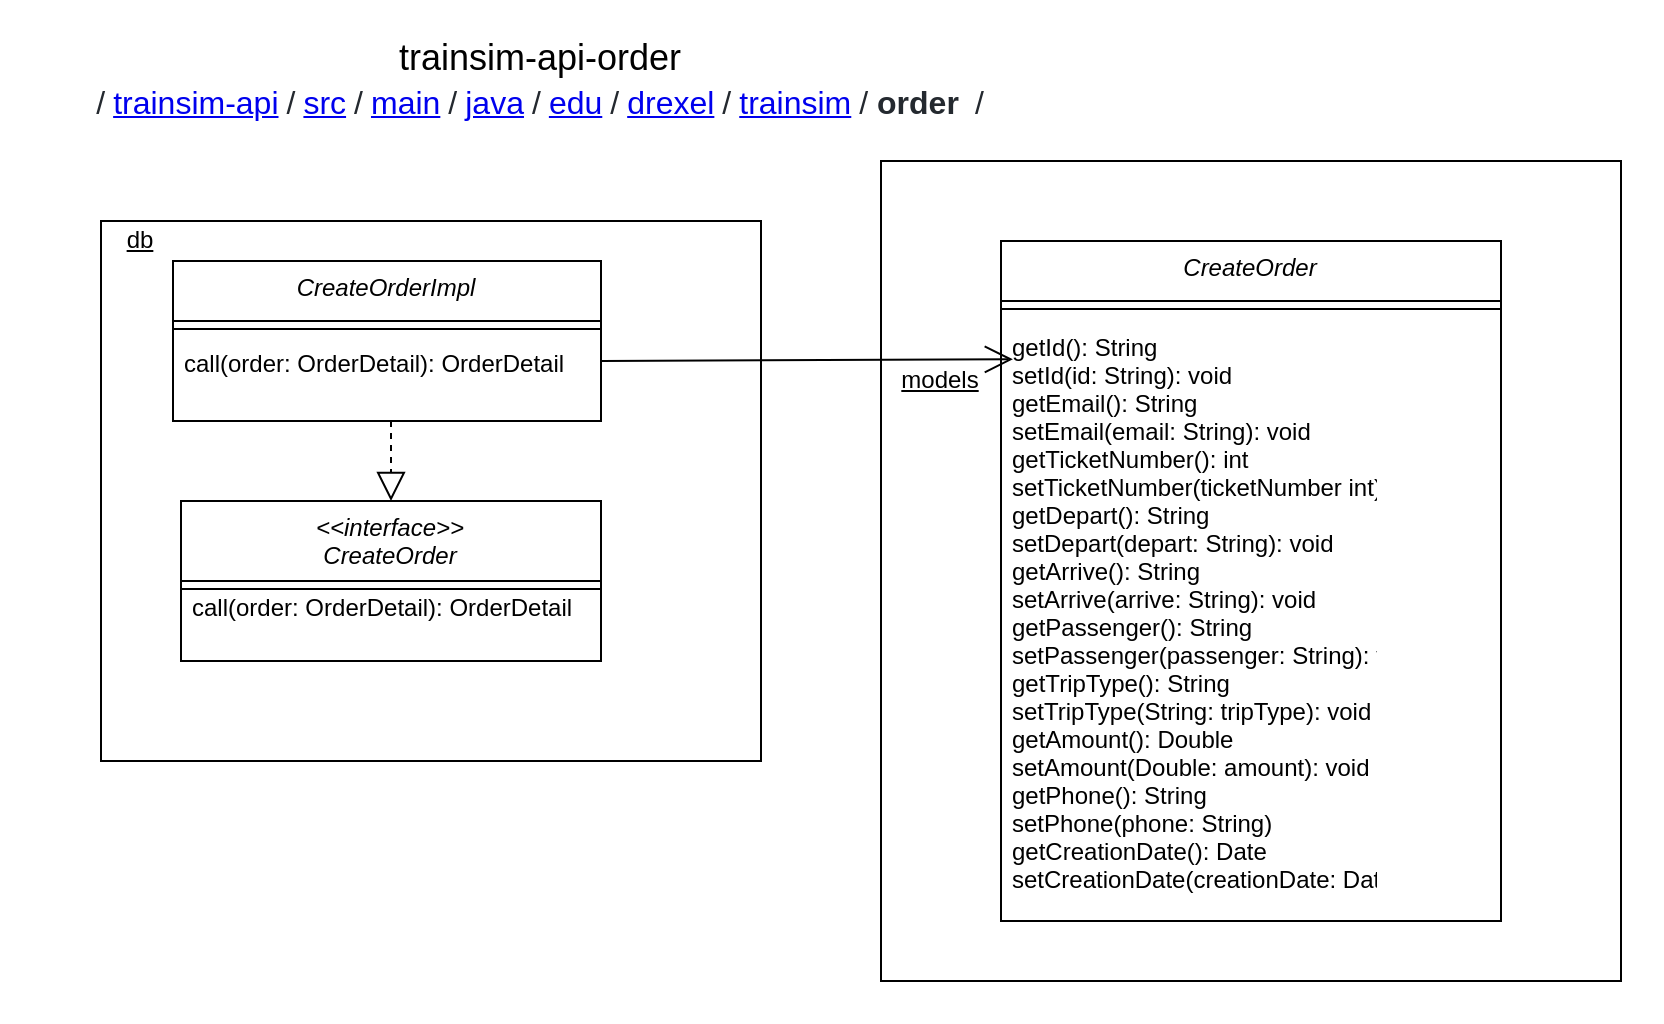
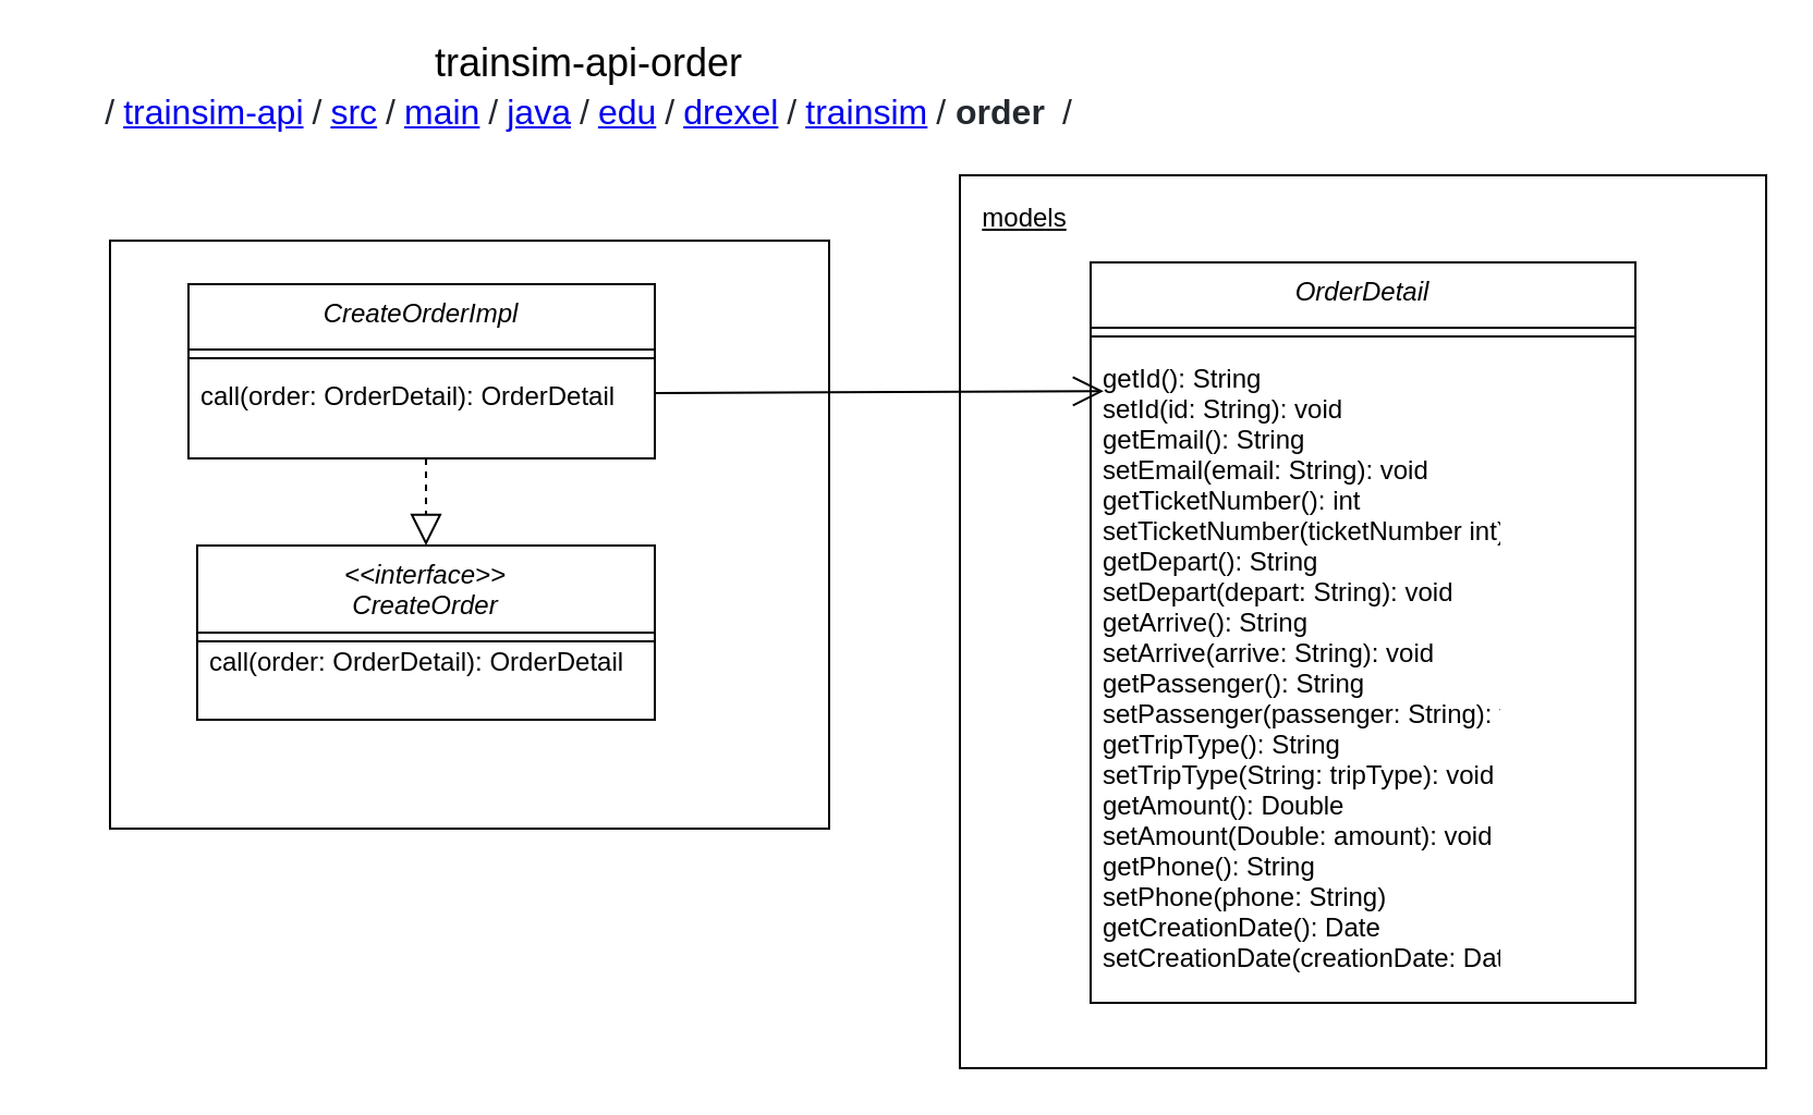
- <mxCell id="12" value="&lt;u&gt;db&lt;/u&gt;" style="text;html=1;strokeColor=none;fillColor=none;align=center;verticalAlign=middle;whiteSpace=wrap;rounded=0;" parent="1" vertex="1"><mxGeometry x="50" y="110" width="40" height="20" as="geometry" /></mxCell>
- <mxCell id="10" value="CreateOrder" style="swimlane;fontStyle=2;align=center;verticalAlign=top;childLayout=stackLayout;horizontal=1;startSize=30;horizontalStack=0;resizeParent=1;resizeLast=0;collapsible=1;marginBottom=0;rounded=0;shadow=0;strokeWidth=1;" parent="1" vertex="1"><mxGeometry x="500" y="120" width="250" height="340" as="geometry"><mxRectangle x="230" y="140" width="160" height="26" as="alternateBounds" /></mxGeometry></mxCell>
+ <mxCell id="10" value="OrderDetail" style="swimlane;fontStyle=2;align=center;verticalAlign=top;childLayout=stackLayout;horizontal=1;startSize=30;horizontalStack=0;resizeParent=1;resizeLast=0;collapsible=1;marginBottom=0;rounded=0;shadow=0;strokeWidth=1;" parent="1" vertex="1"><mxGeometry x="500" y="120" width="250" height="340" as="geometry"><mxRectangle x="230" y="140" width="160" height="26" as="alternateBounds" /></mxGeometry></mxCell>
- <mxCell id="13" value="&lt;u&gt;models&lt;/u&gt;" style="text;html=1;strokeColor=none;fillColor=none;align=center;verticalAlign=middle;whiteSpace=wrap;rounded=0;" parent="1" vertex="1"><mxGeometry x="450" y="180" width="40" height="20" as="geometry" /></mxCell>
+ <mxCell id="13" value="&lt;u&gt;models&lt;/u&gt;" style="text;html=1;strokeColor=none;fillColor=none;align=center;verticalAlign=middle;whiteSpace=wrap;rounded=0;" parent="1" vertex="1"><mxGeometry x="450" y="90" width="40" height="20" as="geometry" /></mxCell>
